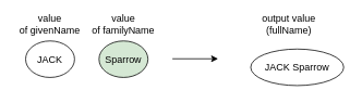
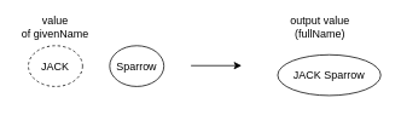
- <mxCell id="7" value="value&lt;br&gt;of familyName" style="text;html=1;strokeColor=none;fillColor=none;align=center;verticalAlign=middle;whiteSpace=wrap;rounded=0;" parent="1" vertex="1"><mxGeometry x="110" y="20" width="80" height="20" as="geometry" /></mxCell>
- <mxCell id="2" value="JACK" style="ellipse;whiteSpace=wrap;html=1;" parent="1" vertex="1"><mxGeometry x="30" y="50" width="60" height="45" as="geometry" /></mxCell>
+ <mxCell id="2" value="JACK" style="ellipse;whiteSpace=wrap;html=1;dashed=1;" parent="1" vertex="1"><mxGeometry x="30" y="50" width="60" height="45" as="geometry" /></mxCell>
- <mxCell id="3" value="Sparrow" style="ellipse;whiteSpace=wrap;html=1;fillColor=#d5e8d4;" parent="1" vertex="1"><mxGeometry x="120" y="50" width="60" height="45" as="geometry" /></mxCell>
+ <mxCell id="3" value="Sparrow" style="ellipse;whiteSpace=wrap;html=1;" parent="1" vertex="1"><mxGeometry x="120" y="50" width="60" height="45" as="geometry" /></mxCell>
